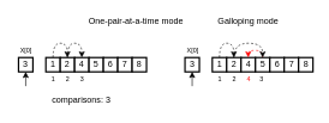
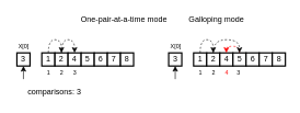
- <mxCell id="30" value="Galloping mode" style="text;html=1;align=center;verticalAlign=middle;resizable=0;points=[];autosize=1;strokeColor=none;fontColor=#000000;" parent="1" vertex="1"><mxGeometry x="293.5" y="20" width="100" height="20" as="geometry" /></mxCell>
+ <mxCell id="30" value="Galloping mode" style="text;html=1;align=center;verticalAlign=middle;resizable=0;points=[];autosize=1;strokeColor=none;fontColor=#000000;" parent="1" vertex="1"><mxGeometry x="278.5" y="20" width="100" height="20" as="geometry" /></mxCell>
- <mxCell id="13" value="comparisons: 3" style="text;html=1;align=center;verticalAlign=middle;resizable=0;points=[];autosize=1;strokeColor=none;fontColor=#000000;" parent="1" vertex="1"><mxGeometry x="62" y="130" width="100" height="20" as="geometry" /></mxCell>
+ <mxCell id="13" value="comparisons: 3" style="text;html=1;align=center;verticalAlign=middle;resizable=0;points=[];autosize=1;strokeColor=none;fontColor=#000000;" parent="1" vertex="1"><mxGeometry x="32" y="130" width="100" height="20" as="geometry" /></mxCell>
